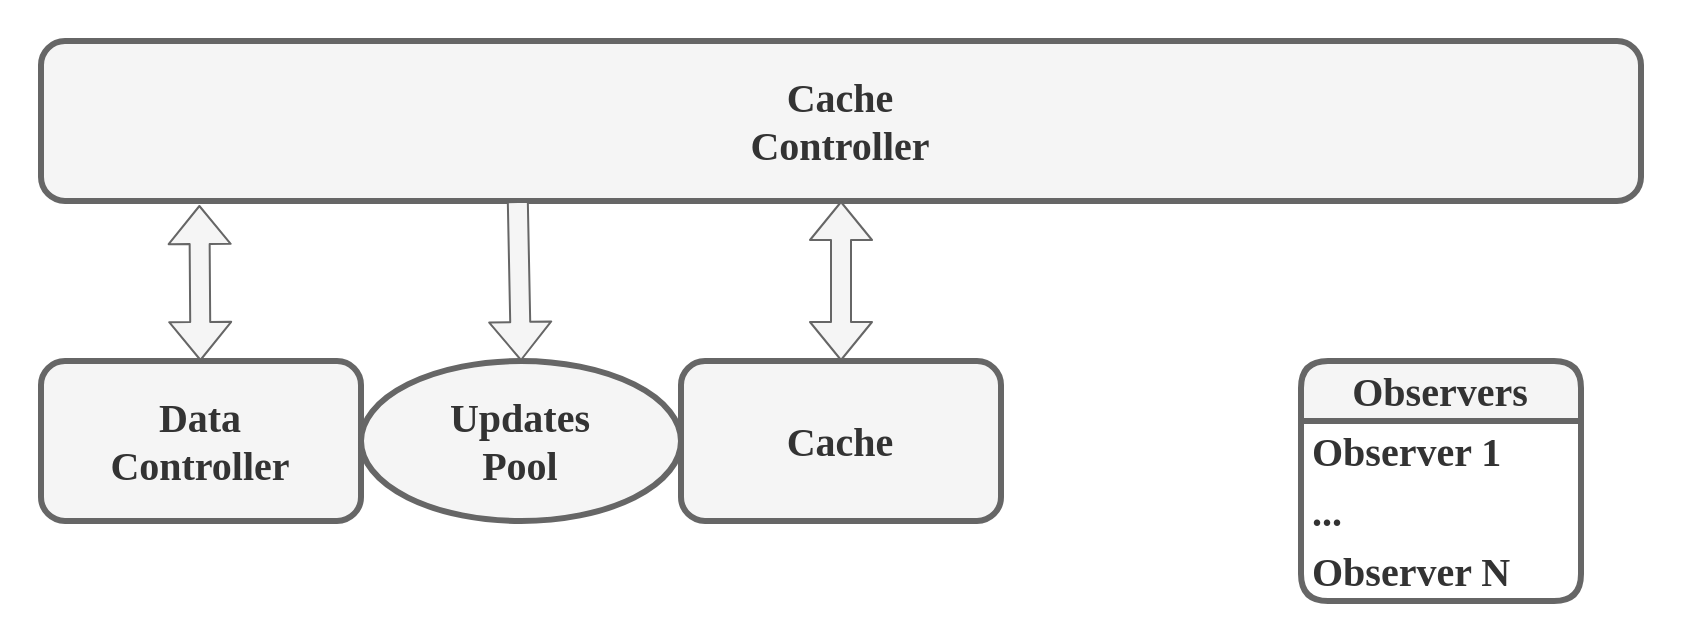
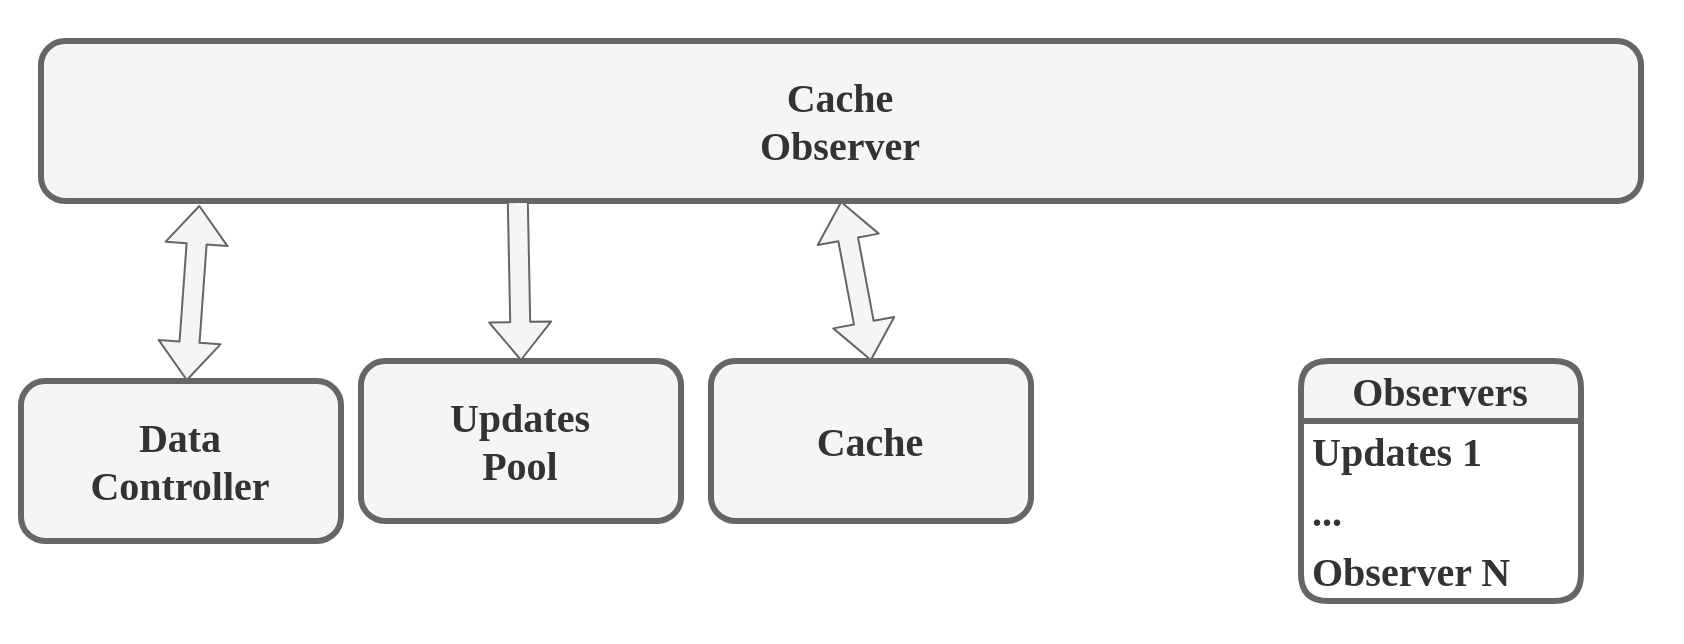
- <mxCell id="3" value="Cache&lt;br&gt;Controller" style="rounded=1;whiteSpace=wrap;html=1;strokeWidth=3;fontFamily=American TypeWriter;fontStyle=1;fontSize=20;fillColor=#f5f5f5;fontColor=#333333;strokeColor=#666666;" vertex="1" parent="1"><mxGeometry x="20" y="20" width="800" height="80" as="geometry" /></mxCell>
+ <mxCell id="3" value="Cache&lt;br&gt;Observer" style="rounded=1;whiteSpace=wrap;html=1;strokeWidth=3;fontFamily=American TypeWriter;fontStyle=1;fontSize=20;fillColor=#f5f5f5;fontColor=#333333;strokeColor=#666666;" vertex="1" parent="1"><mxGeometry x="20" y="20" width="800" height="80" as="geometry" /></mxCell>
- <mxCell id="2" value="Data&lt;br&gt;Controller" style="rounded=1;whiteSpace=wrap;html=1;strokeWidth=3;fontFamily=American TypeWriter;fontStyle=1;fontSize=20;fillColor=#f5f5f5;fontColor=#333333;strokeColor=#666666;" vertex="1" parent="1"><mxGeometry x="20" y="180" width="160" height="80" as="geometry" /></mxCell>
+ <mxCell id="2" value="Data&lt;br&gt;Controller" style="rounded=1;whiteSpace=wrap;html=1;strokeWidth=3;fontFamily=American TypeWriter;fontStyle=1;fontSize=20;fillColor=#f5f5f5;fontColor=#333333;strokeColor=#666666;" vertex="1" parent="1"><mxGeometry x="10" y="190" width="160" height="80" as="geometry" /></mxCell>
- <mxCell id="4" value="Updates&lt;div&gt;Pool&lt;/div&gt;" style="ellipse;whiteSpace=wrap;html=1;strokeWidth=3;fontFamily=American TypeWriter;fontStyle=1;fontSize=20;fillColor=#f5f5f5;fontColor=#333333;strokeColor=#666666;" vertex="1" parent="1"><mxGeometry x="180" y="180" width="160" height="80" as="geometry" /></mxCell>
+ <mxCell id="4" value="Updates&lt;div&gt;Pool&lt;/div&gt;" style="rounded=1;whiteSpace=wrap;html=1;strokeWidth=3;fontFamily=American TypeWriter;fontStyle=1;fontSize=20;fillColor=#f5f5f5;fontColor=#333333;strokeColor=#666666;" vertex="1" parent="1"><mxGeometry x="180" y="180" width="160" height="80" as="geometry" /></mxCell>
- <mxCell id="5" value="Cache" style="rounded=1;whiteSpace=wrap;html=1;strokeWidth=3;fontFamily=American TypeWriter;fontStyle=1;fontSize=20;fillColor=#f5f5f5;fontColor=#333333;strokeColor=#666666;" vertex="1" parent="1"><mxGeometry x="340" y="180" width="160" height="80" as="geometry" /></mxCell>
+ <mxCell id="5" value="Cache" style="rounded=1;whiteSpace=wrap;html=1;strokeWidth=3;fontFamily=American TypeWriter;fontStyle=1;fontSize=20;fillColor=#f5f5f5;fontColor=#333333;strokeColor=#666666;" vertex="1" parent="1"><mxGeometry x="355" y="180" width="160" height="80" as="geometry" /></mxCell>
- <mxCell id="7" value="Observer 1" style="text;strokeColor=none;fillColor=none;align=left;verticalAlign=middle;spacingLeft=4;spacingRight=4;overflow=hidden;points=[[0,0.5],[1,0.5]];portConstraint=eastwest;rotatable=0;whiteSpace=wrap;html=1;fontFamily=American TypeWriter;fontSize=20;fontColor=#333333;fontStyle=1;" vertex="1" parent="6"><mxGeometry y="30" width="140" height="30" as="geometry" /></mxCell>
+ <mxCell id="7" value="Updates 1" style="text;strokeColor=none;fillColor=none;align=left;verticalAlign=middle;spacingLeft=4;spacingRight=4;overflow=hidden;points=[[0,0.5],[1,0.5]];portConstraint=eastwest;rotatable=0;whiteSpace=wrap;html=1;fontFamily=American TypeWriter;fontSize=20;fontColor=#333333;fontStyle=1;" vertex="1" parent="6"><mxGeometry y="30" width="140" height="30" as="geometry" /></mxCell>
